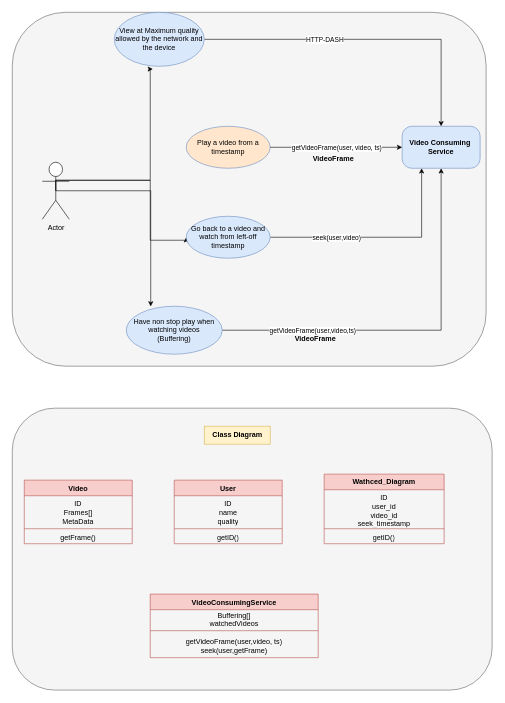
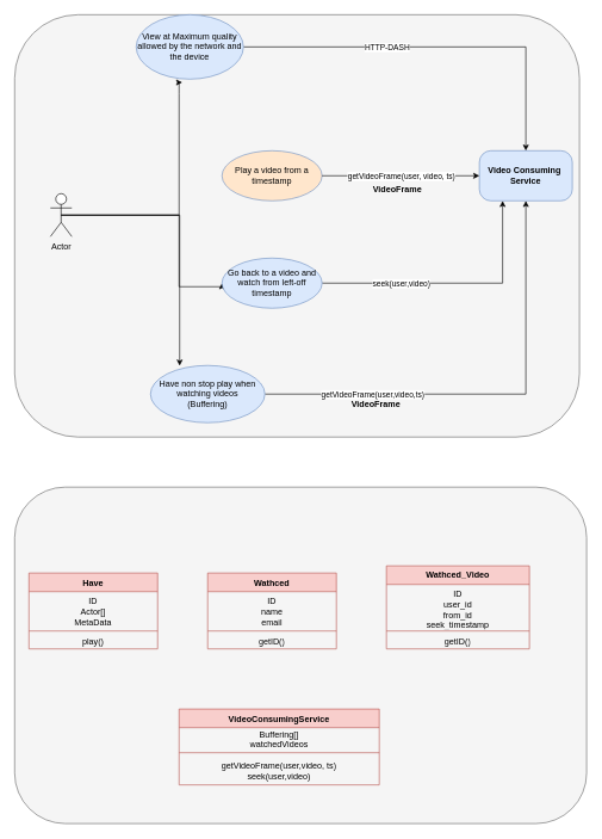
- <mxCell id="5" value="Actor" style="shape=umlActor;verticalLabelPosition=bottom;verticalAlign=top;html=1;" parent="1" vertex="1"><mxGeometry x="70" y="270" width="45" height="95" as="geometry" /></mxCell>
+ <mxCell id="5" value="Actor" style="shape=umlActor;verticalLabelPosition=bottom;verticalAlign=top;html=1;" parent="1" vertex="1"><mxGeometry x="70" y="270" width="30" height="60" as="geometry" /></mxCell>
- <mxCell id="39" value="&lt;b&gt;Class Diagram&lt;/b&gt;" style="text;html=1;align=center;verticalAlign=middle;resizable=0;points=[];autosize=1;strokeColor=#d6b656;fillColor=#fff2cc;" vertex="1" parent="1"><mxGeometry x="340" y="710" width="110" height="30" as="geometry" /></mxCell>
- <mxCell id="31" value="Wathced_Diagram" style="swimlane;fontStyle=1;align=center;verticalAlign=middle;childLayout=stackLayout;horizontal=1;startSize=26;horizontalStack=0;resizeParent=1;resizeParentMax=0;resizeLast=0;collapsible=1;marginBottom=0;whiteSpace=wrap;html=1;fillColor=#f8cecc;strokeColor=#b85450;" vertex="1" parent="1"><mxGeometry x="540" y="790" width="200" height="116" as="geometry" /></mxCell>
+ <mxCell id="31" value="Wathced_Video" style="swimlane;fontStyle=1;align=center;verticalAlign=middle;childLayout=stackLayout;horizontal=1;startSize=26;horizontalStack=0;resizeParent=1;resizeParentMax=0;resizeLast=0;collapsible=1;marginBottom=0;whiteSpace=wrap;html=1;fillColor=#f8cecc;strokeColor=#b85450;" vertex="1" parent="1"><mxGeometry x="540" y="790" width="200" height="116" as="geometry" /></mxCell>
- <mxCell id="23" value="Video" style="swimlane;fontStyle=1;align=center;verticalAlign=top;childLayout=stackLayout;horizontal=1;startSize=26;horizontalStack=0;resizeParent=1;resizeParentMax=0;resizeLast=0;collapsible=1;marginBottom=0;whiteSpace=wrap;html=1;fillColor=#f8cecc;strokeColor=#b85450;" vertex="1" parent="1"><mxGeometry x="40" y="800" width="180" height="106" as="geometry" /></mxCell>
+ <mxCell id="23" value="Have" style="swimlane;fontStyle=1;align=center;verticalAlign=top;childLayout=stackLayout;horizontal=1;startSize=26;horizontalStack=0;resizeParent=1;resizeParentMax=0;resizeLast=0;collapsible=1;marginBottom=0;whiteSpace=wrap;html=1;fillColor=#f8cecc;strokeColor=#b85450;" vertex="1" parent="1"><mxGeometry x="40" y="800" width="180" height="106" as="geometry" /></mxCell>
- <mxCell id="27" value="User" style="swimlane;fontStyle=1;align=center;verticalAlign=top;childLayout=stackLayout;horizontal=1;startSize=26;horizontalStack=0;resizeParent=1;resizeParentMax=0;resizeLast=0;collapsible=1;marginBottom=0;whiteSpace=wrap;html=1;fillColor=#f8cecc;strokeColor=#b85450;" vertex="1" parent="1"><mxGeometry x="290" y="800" width="180" height="106" as="geometry" /></mxCell>
+ <mxCell id="27" value="Wathced" style="swimlane;fontStyle=1;align=center;verticalAlign=top;childLayout=stackLayout;horizontal=1;startSize=26;horizontalStack=0;resizeParent=1;resizeParentMax=0;resizeLast=0;collapsible=1;marginBottom=0;whiteSpace=wrap;html=1;fillColor=#f8cecc;strokeColor=#b85450;" vertex="1" parent="1"><mxGeometry x="290" y="800" width="180" height="106" as="geometry" /></mxCell>
- <mxCell id="32" value="ID&lt;br&gt;user_id&lt;br&gt;video_id&lt;br&gt;seek_timestamp" style="text;strokeColor=none;fillColor=none;align=center;verticalAlign=top;spacingLeft=4;spacingRight=4;overflow=hidden;rotatable=0;points=[[0,0.5],[1,0.5]];portConstraint=eastwest;whiteSpace=wrap;html=1;" vertex="1" parent="31"><mxGeometry y="26" width="200" height="60" as="geometry" /></mxCell>
+ <mxCell id="32" value="ID&lt;br&gt;user_id&lt;br&gt;from_id&lt;br&gt;seek_timestamp" style="text;strokeColor=none;fillColor=none;align=center;verticalAlign=top;spacingLeft=4;spacingRight=4;overflow=hidden;rotatable=0;points=[[0,0.5],[1,0.5]];portConstraint=eastwest;whiteSpace=wrap;html=1;" vertex="1" parent="31"><mxGeometry y="26" width="200" height="60" as="geometry" /></mxCell>
- <mxCell id="24" value="ID&lt;br&gt;Frames[]&lt;br&gt;MetaData" style="text;strokeColor=none;fillColor=none;align=center;verticalAlign=top;spacingLeft=4;spacingRight=4;overflow=hidden;rotatable=0;points=[[0,0.5],[1,0.5]];portConstraint=eastwest;whiteSpace=wrap;html=1;" vertex="1" parent="23"><mxGeometry y="26" width="180" height="50" as="geometry" /></mxCell>
+ <mxCell id="24" value="ID&lt;br&gt;Actor[]&lt;br&gt;MetaData" style="text;strokeColor=none;fillColor=none;align=center;verticalAlign=top;spacingLeft=4;spacingRight=4;overflow=hidden;rotatable=0;points=[[0,0.5],[1,0.5]];portConstraint=eastwest;whiteSpace=wrap;html=1;" vertex="1" parent="23"><mxGeometry y="26" width="180" height="50" as="geometry" /></mxCell>
- <mxCell id="28" value="ID&lt;br&gt;name&lt;br&gt;quality" style="text;strokeColor=none;fillColor=none;align=center;verticalAlign=top;spacingLeft=4;spacingRight=4;overflow=hidden;rotatable=0;points=[[0,0.5],[1,0.5]];portConstraint=eastwest;whiteSpace=wrap;html=1;" vertex="1" parent="27"><mxGeometry y="26" width="180" height="50" as="geometry" /></mxCell>
+ <mxCell id="28" value="ID&lt;br&gt;name&lt;br&gt;email" style="text;strokeColor=none;fillColor=none;align=center;verticalAlign=top;spacingLeft=4;spacingRight=4;overflow=hidden;rotatable=0;points=[[0,0.5],[1,0.5]];portConstraint=eastwest;whiteSpace=wrap;html=1;" vertex="1" parent="27"><mxGeometry y="26" width="180" height="50" as="geometry" /></mxCell>
- <mxCell id="26" value="getFrame()" style="text;strokeColor=none;fillColor=none;align=center;verticalAlign=middle;spacingLeft=4;spacingRight=4;overflow=hidden;rotatable=0;points=[[0,0.5],[1,0.5]];portConstraint=eastwest;whiteSpace=wrap;html=1;" vertex="1" parent="23"><mxGeometry y="86" width="180" height="20" as="geometry" /></mxCell>
+ <mxCell id="26" value="play()" style="text;strokeColor=none;fillColor=none;align=center;verticalAlign=middle;spacingLeft=4;spacingRight=4;overflow=hidden;rotatable=0;points=[[0,0.5],[1,0.5]];portConstraint=eastwest;whiteSpace=wrap;html=1;" vertex="1" parent="23"><mxGeometry y="86" width="180" height="20" as="geometry" /></mxCell>
- <mxCell id="38" value="getVideoFrame(user,video, ts)&lt;br&gt;seek(user,getFrame)" style="text;strokeColor=none;fillColor=none;align=center;verticalAlign=top;spacingLeft=4;spacingRight=4;overflow=hidden;rotatable=0;points=[[0,0.5],[1,0.5]];portConstraint=eastwest;whiteSpace=wrap;html=1;" vertex="1" parent="35"><mxGeometry y="66" width="280" height="40" as="geometry" /></mxCell>
+ <mxCell id="38" value="getVideoFrame(user,video, ts)&lt;br&gt;seek(user,video)" style="text;strokeColor=none;fillColor=none;align=center;verticalAlign=top;spacingLeft=4;spacingRight=4;overflow=hidden;rotatable=0;points=[[0,0.5],[1,0.5]];portConstraint=eastwest;whiteSpace=wrap;html=1;" vertex="1" parent="35"><mxGeometry y="66" width="280" height="40" as="geometry" /></mxCell>
